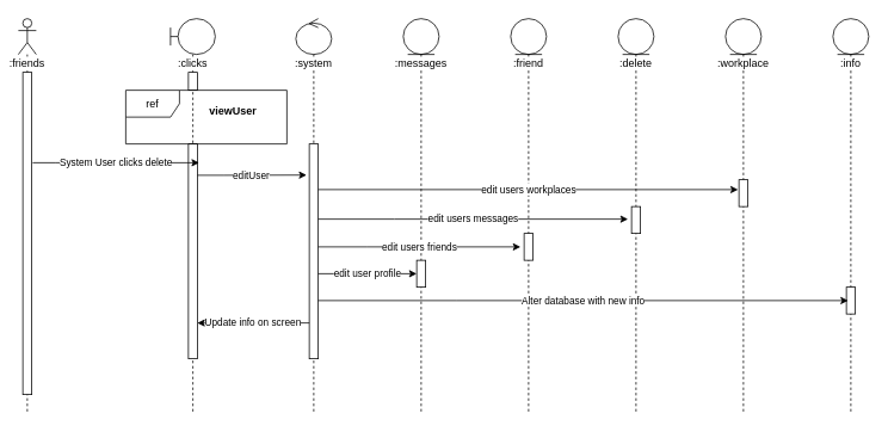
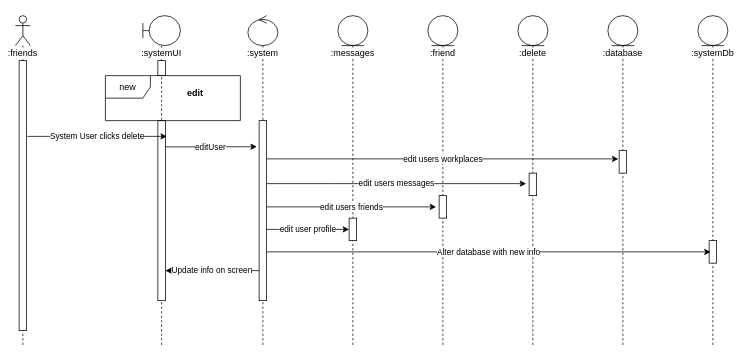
- <mxCell id="4" value=":clicks" style="shape=umlLifeline;participant=umlBoundary;perimeter=lifelinePerimeter;whiteSpace=wrap;html=1;container=1;collapsible=0;recursiveResize=0;verticalAlign=top;spacingTop=36;labelBackgroundColor=#ffffff;outlineConnect=0;" vertex="1" parent="1"><mxGeometry x="190" y="20" width="50" height="440" as="geometry" /></mxCell>
+ <mxCell id="4" value=":systemUI" style="shape=umlLifeline;participant=umlBoundary;perimeter=lifelinePerimeter;whiteSpace=wrap;html=1;container=1;collapsible=0;recursiveResize=0;verticalAlign=top;spacingTop=36;labelBackgroundColor=#ffffff;outlineConnect=0;" vertex="1" parent="1"><mxGeometry x="190" y="20" width="50" height="440" as="geometry" /></mxCell>
- <mxCell id="16" value=":info" style="shape=umlLifeline;participant=umlEntity;perimeter=lifelinePerimeter;whiteSpace=wrap;html=1;container=1;collapsible=0;recursiveResize=0;verticalAlign=top;spacingTop=36;labelBackgroundColor=#ffffff;outlineConnect=0;" vertex="1" parent="1"><mxGeometry x="930" y="20" width="40" height="440" as="geometry" /></mxCell>
+ <mxCell id="16" value=":systemDb" style="shape=umlLifeline;participant=umlEntity;perimeter=lifelinePerimeter;whiteSpace=wrap;html=1;container=1;collapsible=0;recursiveResize=0;verticalAlign=top;spacingTop=36;labelBackgroundColor=#ffffff;outlineConnect=0;" vertex="1" parent="1"><mxGeometry x="930" y="20" width="40" height="440" as="geometry" /></mxCell>
- <mxCell id="14" value=":workplace" style="shape=umlLifeline;participant=umlEntity;perimeter=lifelinePerimeter;whiteSpace=wrap;html=1;container=1;collapsible=0;recursiveResize=0;verticalAlign=top;spacingTop=36;labelBackgroundColor=#ffffff;outlineConnect=0;" vertex="1" parent="1"><mxGeometry x="810" y="20" width="40" height="440" as="geometry" /></mxCell>
+ <mxCell id="14" value=":database" style="shape=umlLifeline;participant=umlEntity;perimeter=lifelinePerimeter;whiteSpace=wrap;html=1;container=1;collapsible=0;recursiveResize=0;verticalAlign=top;spacingTop=36;labelBackgroundColor=#ffffff;outlineConnect=0;" vertex="1" parent="1"><mxGeometry x="810" y="20" width="40" height="440" as="geometry" /></mxCell>
- <mxCell id="18" value="ref" style="shape=umlFrame;whiteSpace=wrap;html=1;" vertex="1" parent="1"><mxGeometry x="140" y="100" width="180" height="60" as="geometry" /></mxCell>
+ <mxCell id="18" value="new" style="shape=umlFrame;whiteSpace=wrap;html=1;" vertex="1" parent="1"><mxGeometry x="140" y="100" width="180" height="60" as="geometry" /></mxCell>
- <mxCell id="19" value="viewUser" style="text;align=center;fontStyle=1;verticalAlign=middle;spacingLeft=3;spacingRight=3;strokeColor=none;rotatable=0;points=[[0,0.5],[1,0.5]];portConstraint=eastwest;" vertex="1" parent="1"><mxGeometry x="220" y="110" width="80" height="26" as="geometry" /></mxCell>
+ <mxCell id="19" value="edit" style="text;align=center;fontStyle=1;verticalAlign=middle;spacingLeft=3;spacingRight=3;strokeColor=none;rotatable=0;points=[[0,0.5],[1,0.5]];portConstraint=eastwest;" vertex="1" parent="1"><mxGeometry x="220" y="110" width="80" height="26" as="geometry" /></mxCell>
